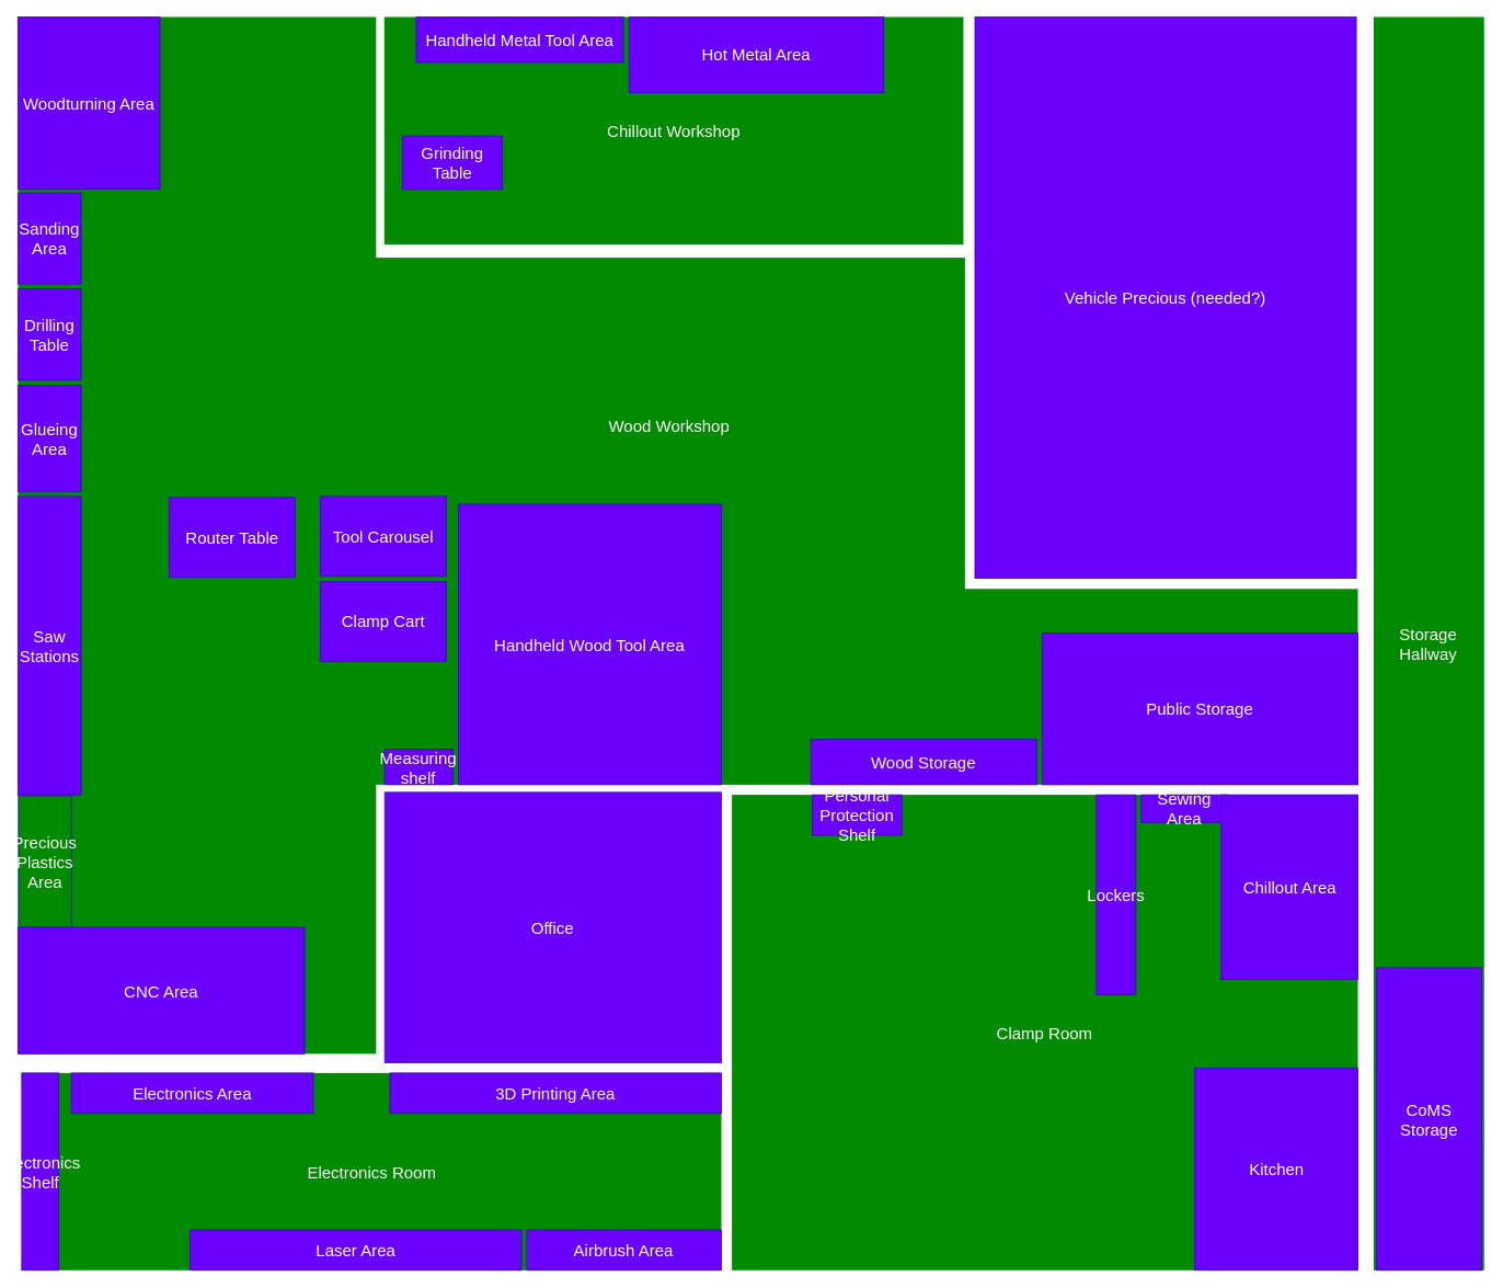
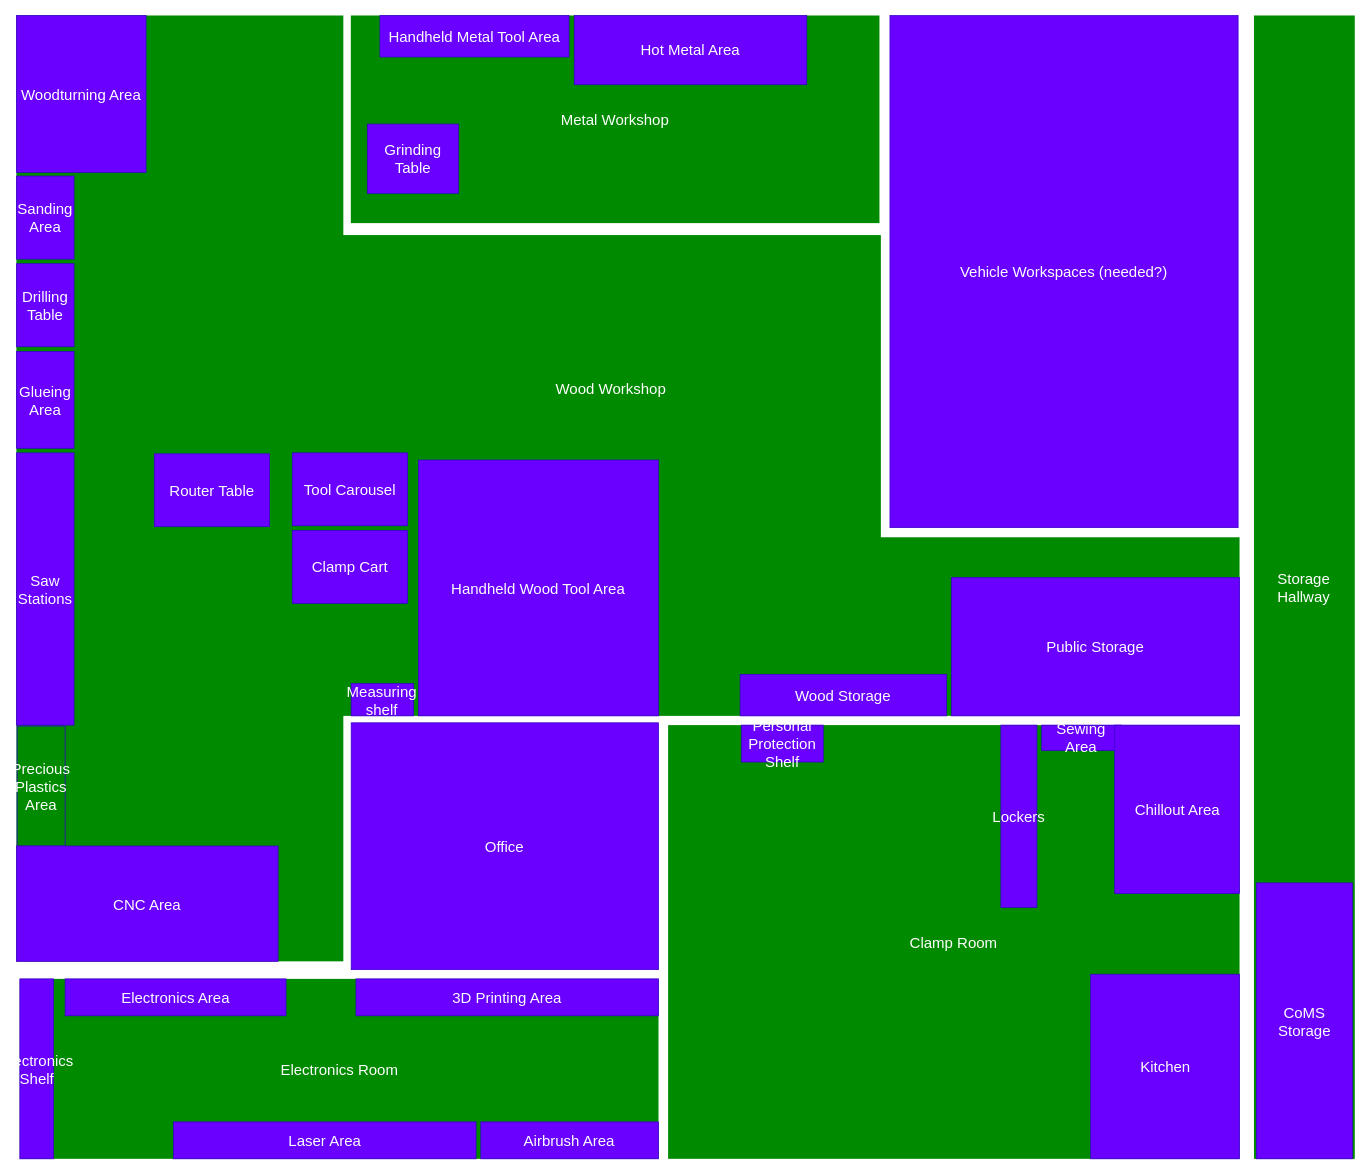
- <mxCell id="2" value="Chillout Workshop" style="rounded=0;whiteSpace=wrap;html=1;fillColor=#008a00;fontColor=#ffffff;fontSize=20;strokeColor=none;" parent="1" vertex="1"><mxGeometry x="466" y="20.15" width="705" height="276.9" as="geometry" /></mxCell>
+ <mxCell id="2" value="Metal Workshop" style="rounded=0;whiteSpace=wrap;html=1;fillColor=#008a00;fontColor=#ffffff;fontSize=20;strokeColor=none;" parent="1" vertex="1"><mxGeometry x="466" y="20.15" width="705" height="276.9" as="geometry" /></mxCell>
- <mxCell id="38" value="Grinding Table " style="rounded=0;whiteSpace=wrap;html=1;fillColor=#6a00ff;strokeColor=#3700CC;fontColor=#ffffff;fontSize=20;" parent="1" vertex="1"><mxGeometry x="488.001" y="164.996" width="121.675" height="65" as="geometry" /></mxCell>
+ <mxCell id="38" value="Grinding Table " style="rounded=0;whiteSpace=wrap;html=1;fillColor=#6a00ff;strokeColor=#3700CC;fontColor=#ffffff;fontSize=20;" parent="1" vertex="1"><mxGeometry x="488.001" y="164.996" width="121.675" height="92.299" as="geometry" /></mxCell>
- <mxCell id="28" value="Vehicle Precious (needed?)" style="rounded=0;whiteSpace=wrap;html=1;fillColor=#6a00ff;strokeColor=#3700CC;fontColor=#ffffff;fontSize=20;" parent="1" vertex="1"><mxGeometry x="1185.001" y="20.146" width="464.286" height="683.015" as="geometry" /></mxCell>
+ <mxCell id="28" value="Vehicle Workspaces (needed?)" style="rounded=0;whiteSpace=wrap;html=1;fillColor=#6a00ff;strokeColor=#3700CC;fontColor=#ffffff;fontSize=20;" parent="1" vertex="1"><mxGeometry x="1185.001" y="20.146" width="464.286" height="683.015" as="geometry" /></mxCell>
